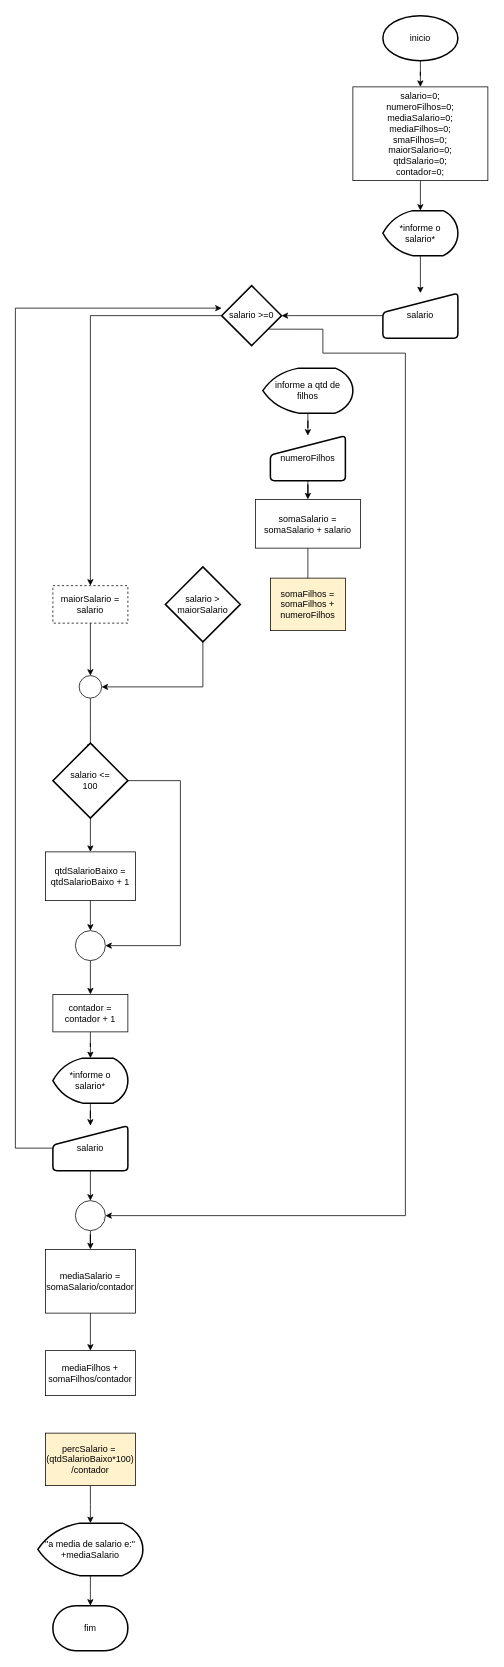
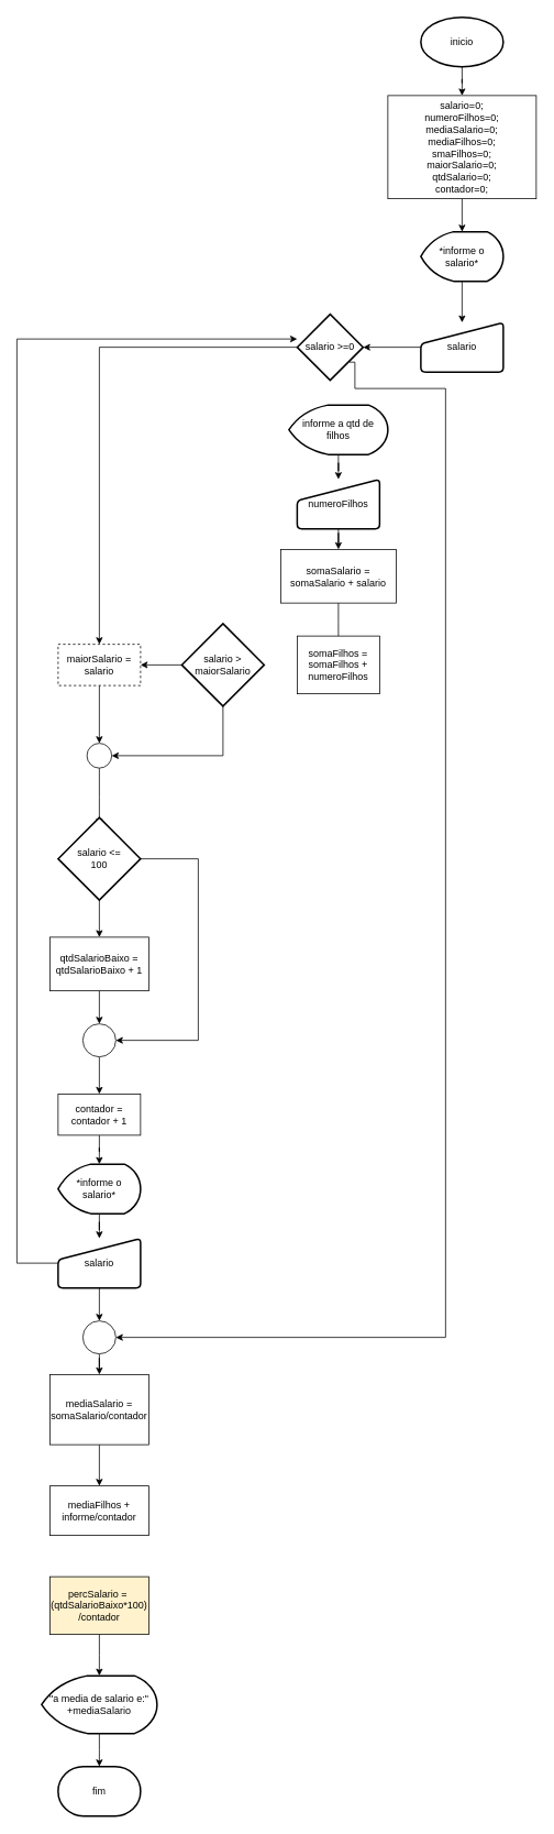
- <mxCell id="12" value="&lt;font style=&quot;vertical-align: inherit;&quot; dir=&quot;auto&quot;&gt;&lt;font style=&quot;vertical-align: inherit;&quot; dir=&quot;auto&quot;&gt;salario &amp;gt;=0&lt;/font&gt;&lt;/font&gt;" style="strokeWidth=2;html=1;shape=mxgraph.flowchart.decision;whiteSpace=wrap;" parent="1" vertex="1"><mxGeometry x="295" y="380" width="80" height="80" as="geometry" /></mxCell>
+ <mxCell id="12" value="&lt;font style=&quot;vertical-align: inherit;&quot; dir=&quot;auto&quot;&gt;&lt;font style=&quot;vertical-align: inherit;&quot; dir=&quot;auto&quot;&gt;salario &amp;gt;=0&lt;/font&gt;&lt;/font&gt;" style="strokeWidth=2;html=1;shape=mxgraph.flowchart.decision;whiteSpace=wrap;" parent="1" vertex="1"><mxGeometry x="360" y="380" width="80" height="80" as="geometry" /></mxCell>
+ <mxCell id="20" style="edgeStyle=orthogonalEdgeStyle;rounded=0;orthogonalLoop=1;jettySize=auto;html=1;" parent="1" source="21" target="23" edge="1"><mxGeometry relative="1" as="geometry"><mxPoint x="150" y="805" as="targetPoint" /></mxGeometry></mxCell>
- <mxCell id="19" value="somaFilhos =&lt;div&gt;somaFilhos +&lt;/div&gt;&lt;div&gt;numeroFilhos&lt;/div&gt;" style="html=1;dashed=0;whiteSpace=wrap;fillColor=#fff2cc;" parent="1" vertex="1"><mxGeometry x="360" y="770" width="100" height="70" as="geometry" /></mxCell>
+ <mxCell id="19" value="somaFilhos =&lt;div&gt;somaFilhos +&lt;/div&gt;&lt;div&gt;numeroFilhos&lt;/div&gt;" style="html=1;dashed=0;whiteSpace=wrap;" parent="1" vertex="1"><mxGeometry x="360" y="770" width="100" height="70" as="geometry" /></mxCell>
- <mxCell id="45" value="mediaFilhos +&lt;div&gt;somaFilhos/contador&lt;/div&gt;" style="html=1;dashed=0;whiteSpace=wrap;" parent="1" vertex="1"><mxGeometry x="60" y="1800" width="120" height="60" as="geometry" /></mxCell>
+ <mxCell id="45" value="mediaFilhos +&lt;div&gt;informe/contador&lt;/div&gt;" style="html=1;dashed=0;whiteSpace=wrap;" parent="1" vertex="1"><mxGeometry x="60" y="1800" width="120" height="60" as="geometry" /></mxCell>
